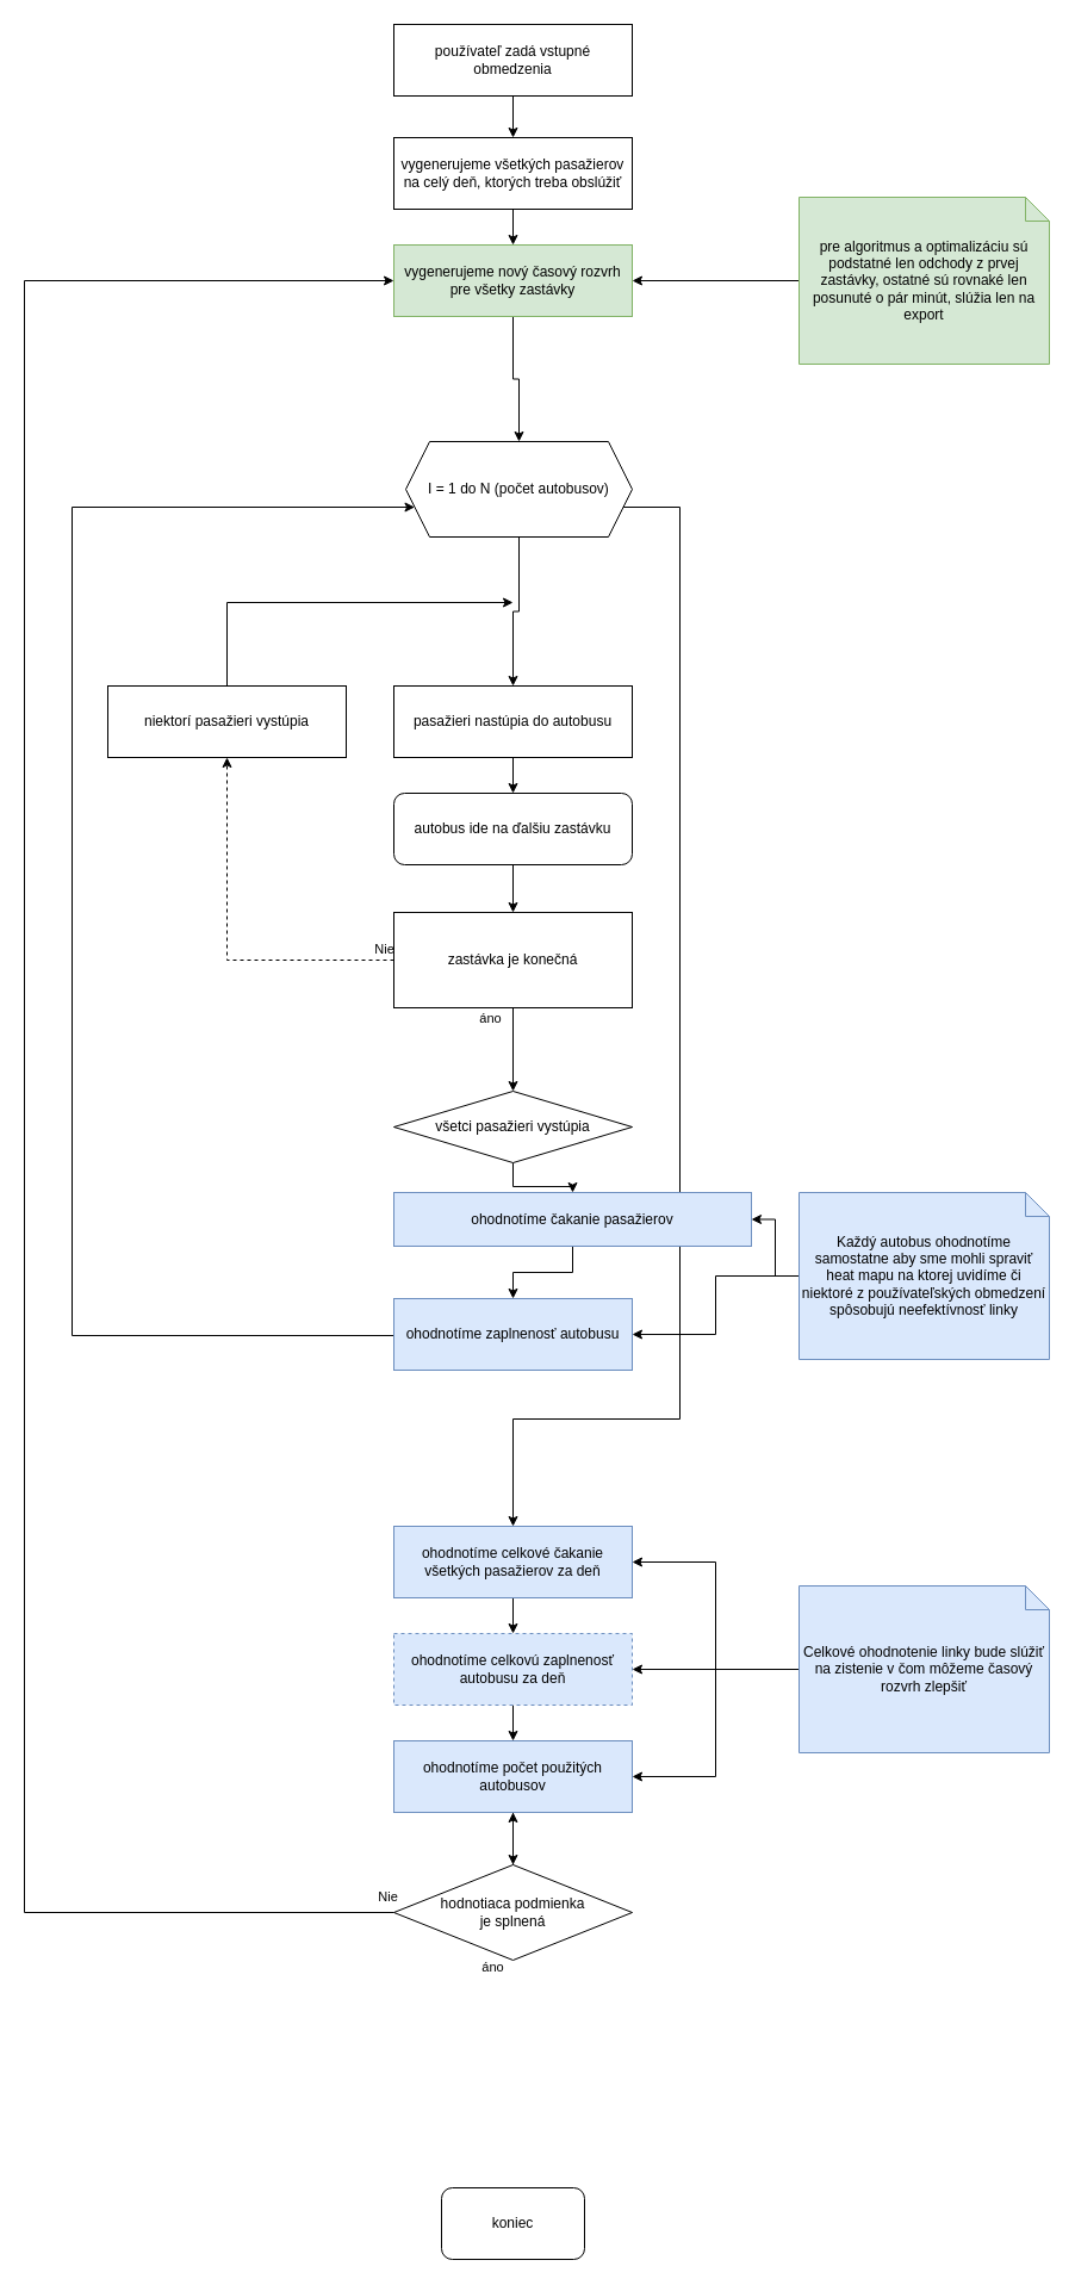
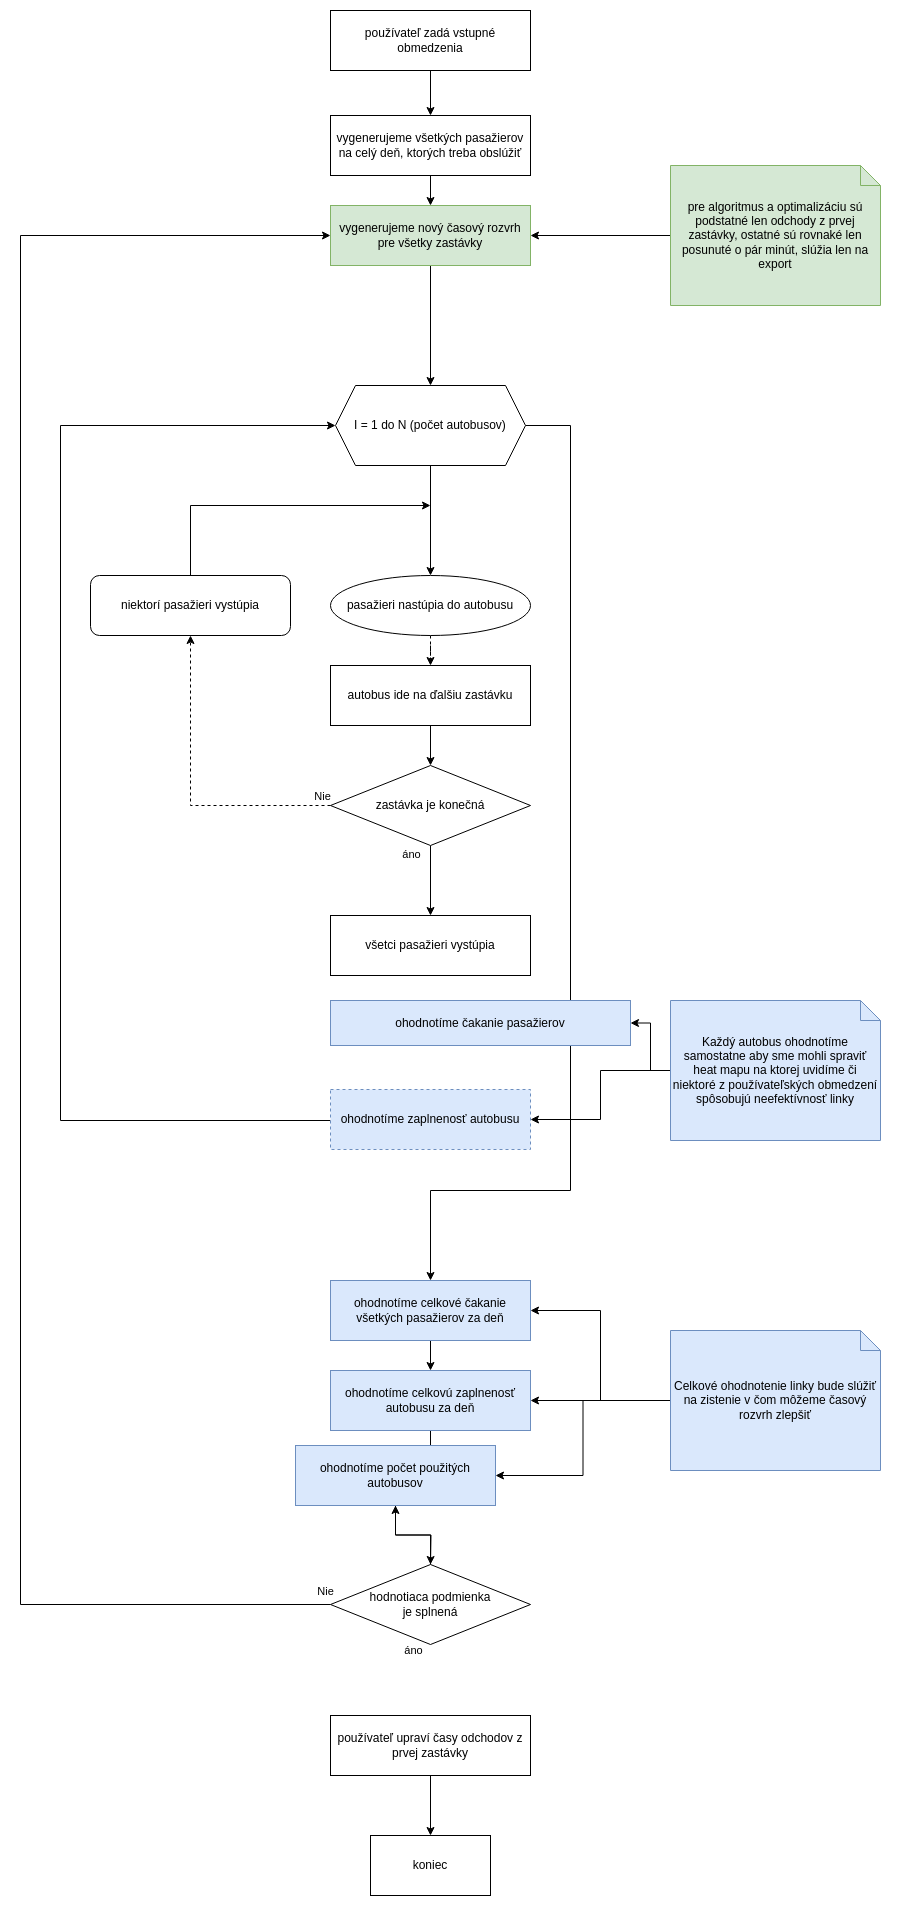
- <mxCell id="39" value="používateľ zadá vstupné obmedzenia" style="rounded=0;whiteSpace=wrap;html=1;" vertex="1" parent="1"><mxGeometry x="330" y="20" width="200" height="60" as="geometry" /></mxCell>
+ <mxCell id="39" value="používateľ zadá vstupné obmedzenia" style="rounded=0;whiteSpace=wrap;html=1;" vertex="1" parent="1"><mxGeometry x="330" y="10" width="200" height="60" as="geometry" /></mxCell>
- <mxCell id="21" value="I = 1 do N (počet autobusov)" style="shape=hexagon;perimeter=hexagonPerimeter2;whiteSpace=wrap;html=1;fixedSize=1;" vertex="1" parent="1"><mxGeometry x="340" y="370" width="190" height="80" as="geometry" /></mxCell>
+ <mxCell id="21" value="I = 1 do N (počet autobusov)" style="shape=hexagon;perimeter=hexagonPerimeter2;whiteSpace=wrap;html=1;fixedSize=1;" vertex="1" parent="1"><mxGeometry x="335" y="385" width="190" height="80" as="geometry" /></mxCell>
- <mxCell id="7" value="niektorí pasažieri vystúpia" style="rounded=0;whiteSpace=wrap;html=1;" vertex="1" parent="1"><mxGeometry x="90" y="575" width="200" height="60" as="geometry" /></mxCell>
+ <mxCell id="7" value="niektorí pasažieri vystúpia" style="whiteSpace=wrap;html=1;rounded=1;" vertex="1" parent="1"><mxGeometry x="90" y="575" width="200" height="60" as="geometry" /></mxCell>
- <mxCell id="3" value="pasažieri nastúpia do autobusu" style="rounded=0;whiteSpace=wrap;html=1;" vertex="1" parent="1"><mxGeometry x="330" y="575" width="200" height="60" as="geometry" /></mxCell>
+ <mxCell id="3" value="pasažieri nastúpia do autobusu" style="ellipse;whiteSpace=wrap;html=1;" vertex="1" parent="1"><mxGeometry x="330" y="575" width="200" height="60" as="geometry" /></mxCell>
- <mxCell id="2" style="edgeStyle=orthogonalEdgeStyle;rounded=0;orthogonalLoop=1;jettySize=auto;html=1;" edge="1" parent="1" source="3" target="5"><mxGeometry relative="1" as="geometry" /></mxCell>
+ <mxCell id="2" style="edgeStyle=orthogonalEdgeStyle;rounded=0;orthogonalLoop=1;jettySize=auto;html=1;dashed=1;" edge="1" parent="1" source="3" target="5"><mxGeometry relative="1" as="geometry" /></mxCell>
- <mxCell id="5" value="autobus ide na ďalšiu zastávku" style="whiteSpace=wrap;html=1;rounded=1;" vertex="1" parent="1"><mxGeometry x="330" y="665" width="200" height="60" as="geometry" /></mxCell>
+ <mxCell id="5" value="autobus ide na ďalšiu zastávku" style="rounded=0;whiteSpace=wrap;html=1;" vertex="1" parent="1"><mxGeometry x="330" y="665" width="200" height="60" as="geometry" /></mxCell>
- <mxCell id="12" value="zastávka je konečná" style="whiteSpace=wrap;html=1;rounded=0;" vertex="1" parent="1"><mxGeometry x="330" y="765" width="200" height="80" as="geometry" /></mxCell>
+ <mxCell id="12" value="zastávka je konečná" style="rhombus;whiteSpace=wrap;html=1;" vertex="1" parent="1"><mxGeometry x="330" y="765" width="200" height="80" as="geometry" /></mxCell>
- <mxCell id="14" value="všetci pasažieri vystúpia" style="rhombus;whiteSpace=wrap;html=1;" vertex="1" parent="1"><mxGeometry x="330" y="915" width="200" height="60" as="geometry" /></mxCell>
+ <mxCell id="14" value="všetci pasažieri vystúpia" style="rounded=0;whiteSpace=wrap;html=1;" vertex="1" parent="1"><mxGeometry x="330" y="915" width="200" height="60" as="geometry" /></mxCell>
- <mxCell id="13" style="edgeStyle=orthogonalEdgeStyle;rounded=0;orthogonalLoop=1;jettySize=auto;html=1;" edge="1" parent="1" source="14" target="41"><mxGeometry relative="1" as="geometry" /></mxCell>
- <mxCell id="40" style="edgeStyle=orthogonalEdgeStyle;rounded=0;orthogonalLoop=1;jettySize=auto;html=1;" edge="1" parent="1" source="41" target="43"><mxGeometry relative="1" as="geometry" /></mxCell>
- <mxCell id="43" value="ohodnotíme zaplnenosť autobusu" style="rounded=0;whiteSpace=wrap;html=1;fillColor=#dae8fc;strokeColor=#6c8ebf;" vertex="1" parent="1"><mxGeometry x="330" y="1089" width="200" height="60" as="geometry" /></mxCell>
+ <mxCell id="43" value="ohodnotíme zaplnenosť autobusu" style="rounded=0;whiteSpace=wrap;html=1;fillColor=#dae8fc;strokeColor=#6c8ebf;dashed=1;" vertex="1" parent="1"><mxGeometry x="330" y="1089" width="200" height="60" as="geometry" /></mxCell>
- <mxCell id="27" value="ohodnotíme celkovú zaplnenosť autobusu za deň" style="rounded=0;whiteSpace=wrap;html=1;fillColor=#dae8fc;strokeColor=#6c8ebf;dashed=1;" vertex="1" parent="1"><mxGeometry x="330" y="1370" width="200" height="60" as="geometry" /></mxCell>
+ <mxCell id="27" value="ohodnotíme celkovú zaplnenosť autobusu za deň" style="rounded=0;whiteSpace=wrap;html=1;fillColor=#dae8fc;strokeColor=#6c8ebf;" vertex="1" parent="1"><mxGeometry x="330" y="1370" width="200" height="60" as="geometry" /></mxCell>
- <mxCell id="29" value="ohodnotíme počet použitých autobusov" style="rounded=0;whiteSpace=wrap;html=1;fillColor=#dae8fc;strokeColor=#6c8ebf;" vertex="1" parent="1"><mxGeometry x="330" y="1460" width="200" height="60" as="geometry" /></mxCell>
+ <mxCell id="29" value="ohodnotíme počet použitých autobusov" style="rounded=0;whiteSpace=wrap;html=1;fillColor=#dae8fc;strokeColor=#6c8ebf;" vertex="1" parent="1"><mxGeometry x="295" y="1445" width="200" height="60" as="geometry" /></mxCell>
+ <mxCell id="37" value="používateľ upraví časy odchodov z prvej zastávky" style="rounded=0;whiteSpace=wrap;html=1;" vertex="1" parent="1"><mxGeometry x="330" y="1715" width="200" height="60" as="geometry" /></mxCell>
+ <mxCell id="36" style="edgeStyle=orthogonalEdgeStyle;rounded=0;orthogonalLoop=1;jettySize=auto;html=1;" edge="1" parent="1" source="37" target="35"><mxGeometry relative="1" as="geometry" /></mxCell>
- <mxCell id="35" value="koniec" style="rounded=1;whiteSpace=wrap;html=1;" vertex="1" parent="1"><mxGeometry x="370" y="1835" width="120" height="60" as="geometry" /></mxCell>
+ <mxCell id="35" value="koniec" style="whiteSpace=wrap;html=1;rounded=0;" vertex="1" parent="1"><mxGeometry x="370" y="1835" width="120" height="60" as="geometry" /></mxCell>
